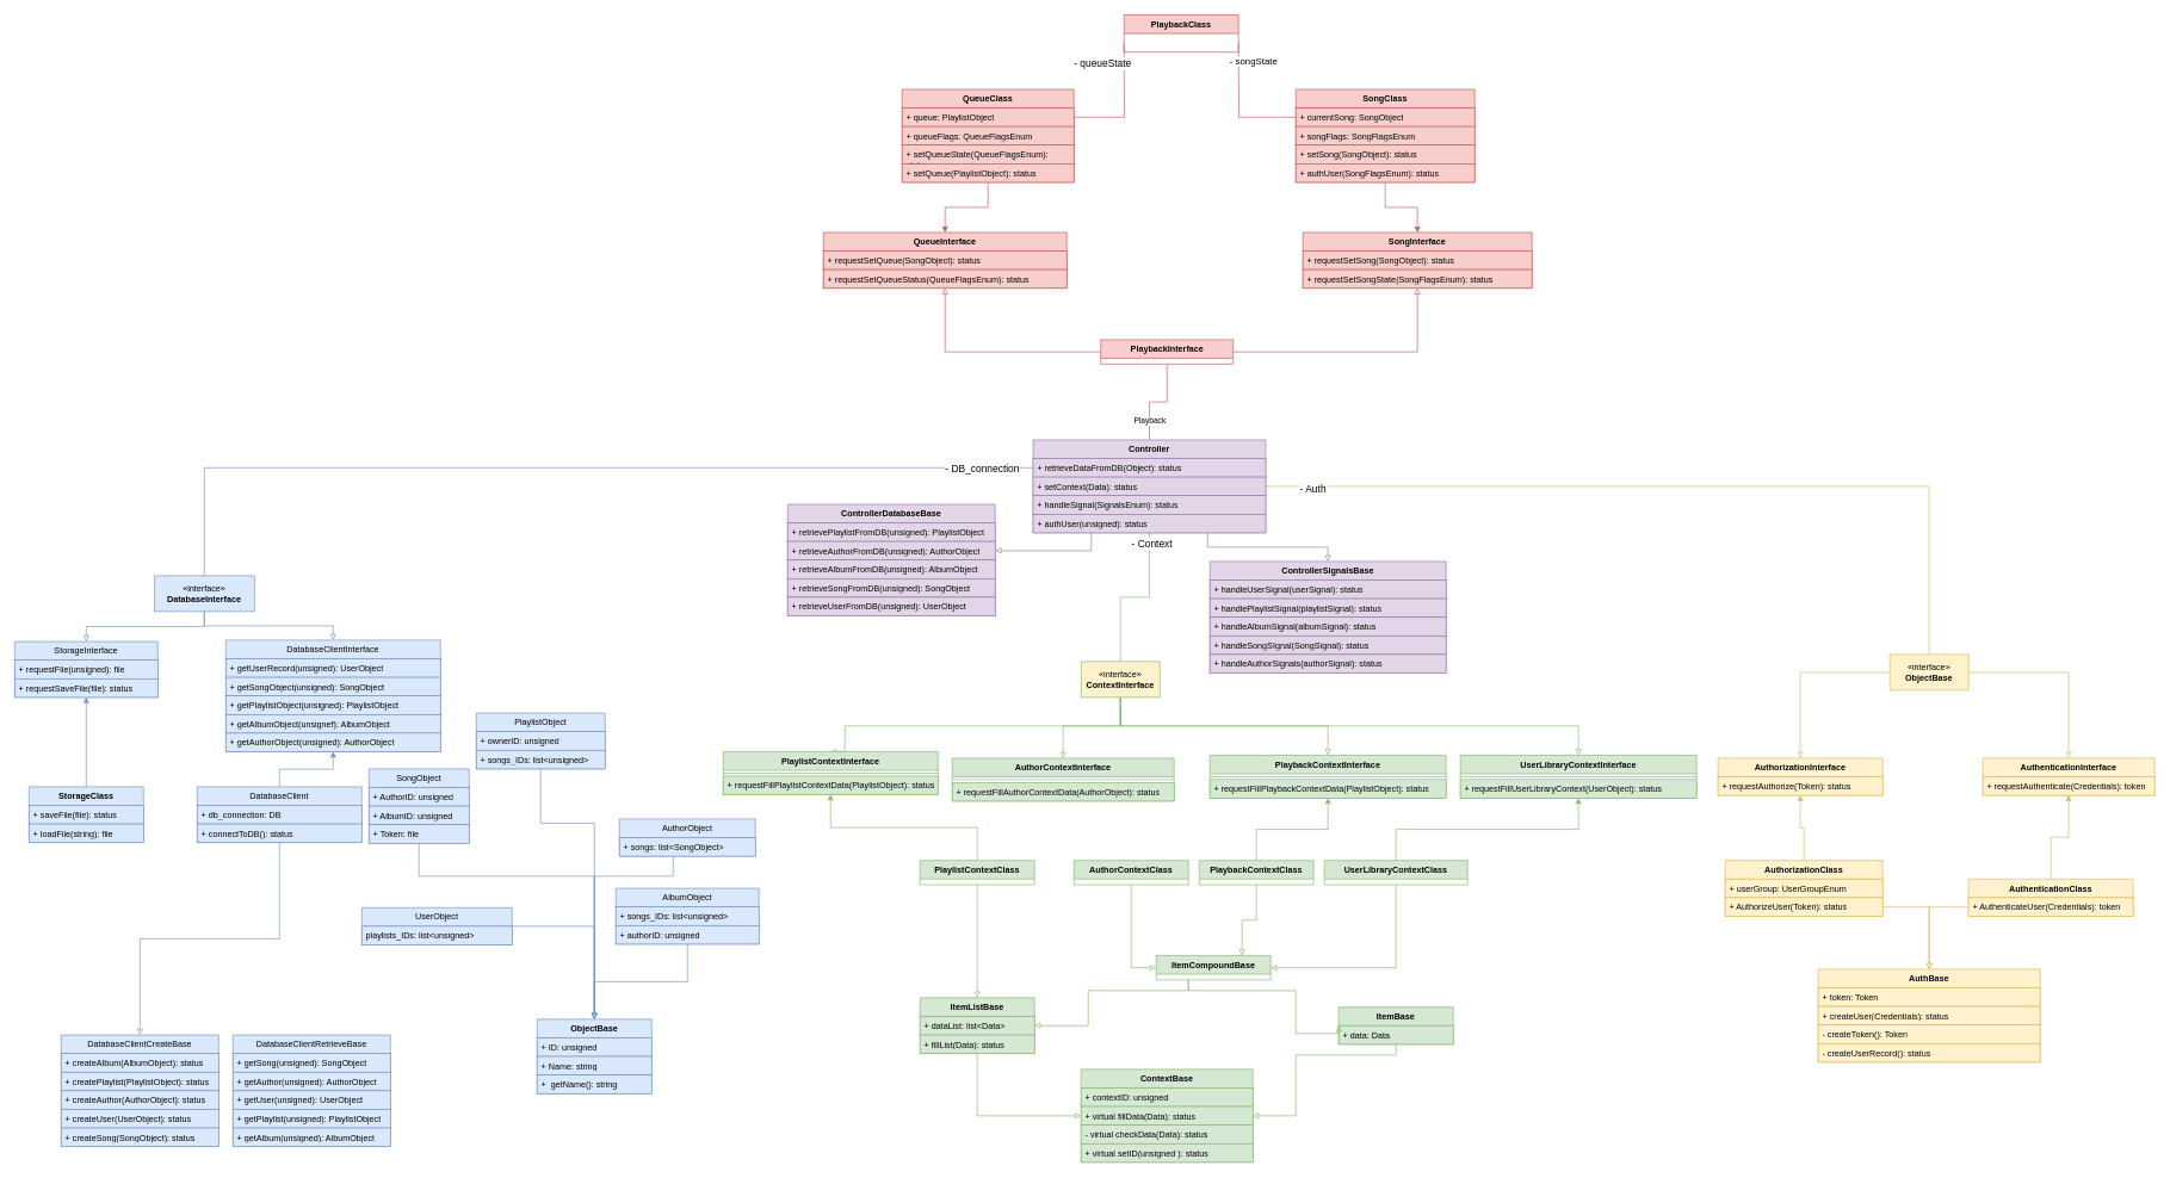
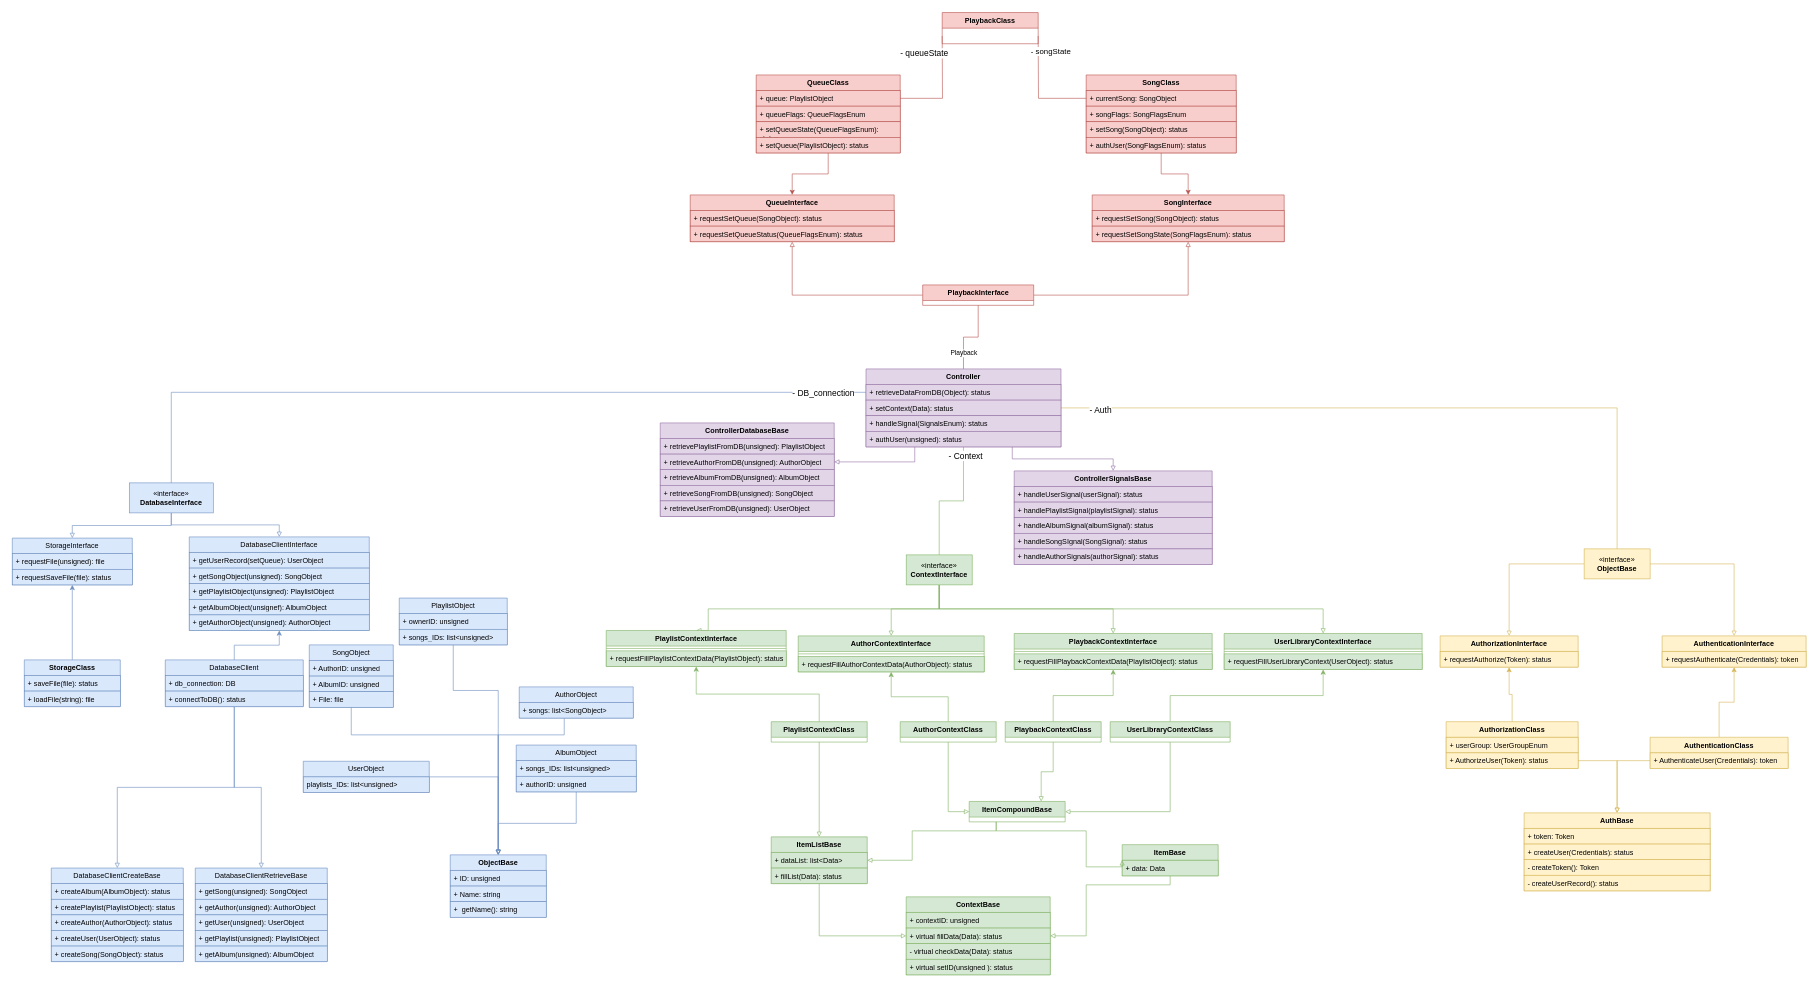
- <mxCell id="147" value="+ getUserRecord(unsigned): UserObject" style="text;strokeColor=#6c8ebf;fillColor=#dae8fc;align=left;verticalAlign=top;spacingLeft=4;spacingRight=4;overflow=hidden;rotatable=0;points=[[0,0.5],[1,0.5]];portConstraint=eastwest;whiteSpace=wrap;html=1;" parent="146" vertex="1"><mxGeometry y="26" width="300" height="26" as="geometry" /></mxCell>
+ <mxCell id="147" value="+ getUserRecord(setQueue): UserObject" style="text;strokeColor=#6c8ebf;fillColor=#dae8fc;align=left;verticalAlign=top;spacingLeft=4;spacingRight=4;overflow=hidden;rotatable=0;points=[[0,0.5],[1,0.5]];portConstraint=eastwest;whiteSpace=wrap;html=1;" parent="146" vertex="1"><mxGeometry y="26" width="300" height="26" as="geometry" /></mxCell>
- <mxCell id="45" value="«interface»&lt;br&gt;&lt;b&gt;ContextInterface&lt;/b&gt;" style="html=1;whiteSpace=wrap;fillColor=#fff2cc;strokeColor=#82b366;" parent="1" vertex="1"><mxGeometry x="1510" y="924" width="110" height="50" as="geometry" /></mxCell>
+ <mxCell id="45" value="«interface»&lt;br&gt;&lt;b&gt;ContextInterface&lt;/b&gt;" style="html=1;whiteSpace=wrap;fillColor=#d5e8d4;strokeColor=#82b366;" parent="1" vertex="1"><mxGeometry x="1510" y="924" width="110" height="50" as="geometry" /></mxCell>
+ <mxCell id="50" style="edgeStyle=orthogonalEdgeStyle;rounded=0;orthogonalLoop=1;jettySize=auto;html=1;endArrow=classic;endFill=1;fillColor=#d5e8d4;strokeColor=#82b366;" parent="1" source="51" target="168" edge="1"><mxGeometry relative="1" as="geometry" /></mxCell>
- <mxCell id="77" value="+ Token: file" style="text;strokeColor=#6c8ebf;fillColor=#dae8fc;align=left;verticalAlign=top;spacingLeft=4;spacingRight=4;overflow=hidden;rotatable=0;points=[[0,0.5],[1,0.5]];portConstraint=eastwest;whiteSpace=wrap;html=1;" parent="74" vertex="1"><mxGeometry y="78" width="140" height="26" as="geometry" /></mxCell>
+ <mxCell id="77" value="+ File: file" style="text;strokeColor=#6c8ebf;fillColor=#dae8fc;align=left;verticalAlign=top;spacingLeft=4;spacingRight=4;overflow=hidden;rotatable=0;points=[[0,0.5],[1,0.5]];portConstraint=eastwest;whiteSpace=wrap;html=1;" parent="74" vertex="1"><mxGeometry y="78" width="140" height="26" as="geometry" /></mxCell>
+ <mxCell id="93" style="edgeStyle=orthogonalEdgeStyle;rounded=0;orthogonalLoop=1;jettySize=auto;html=1;exitX=0.5;exitY=1;exitDx=0;exitDy=0;entryX=0.5;entryY=0;entryDx=0;entryDy=0;endArrow=block;endFill=0;fillColor=#dae8fc;strokeColor=#6c8ebf;" parent="1" source="95" target="108" edge="1"><mxGeometry relative="1" as="geometry" /></mxCell>
